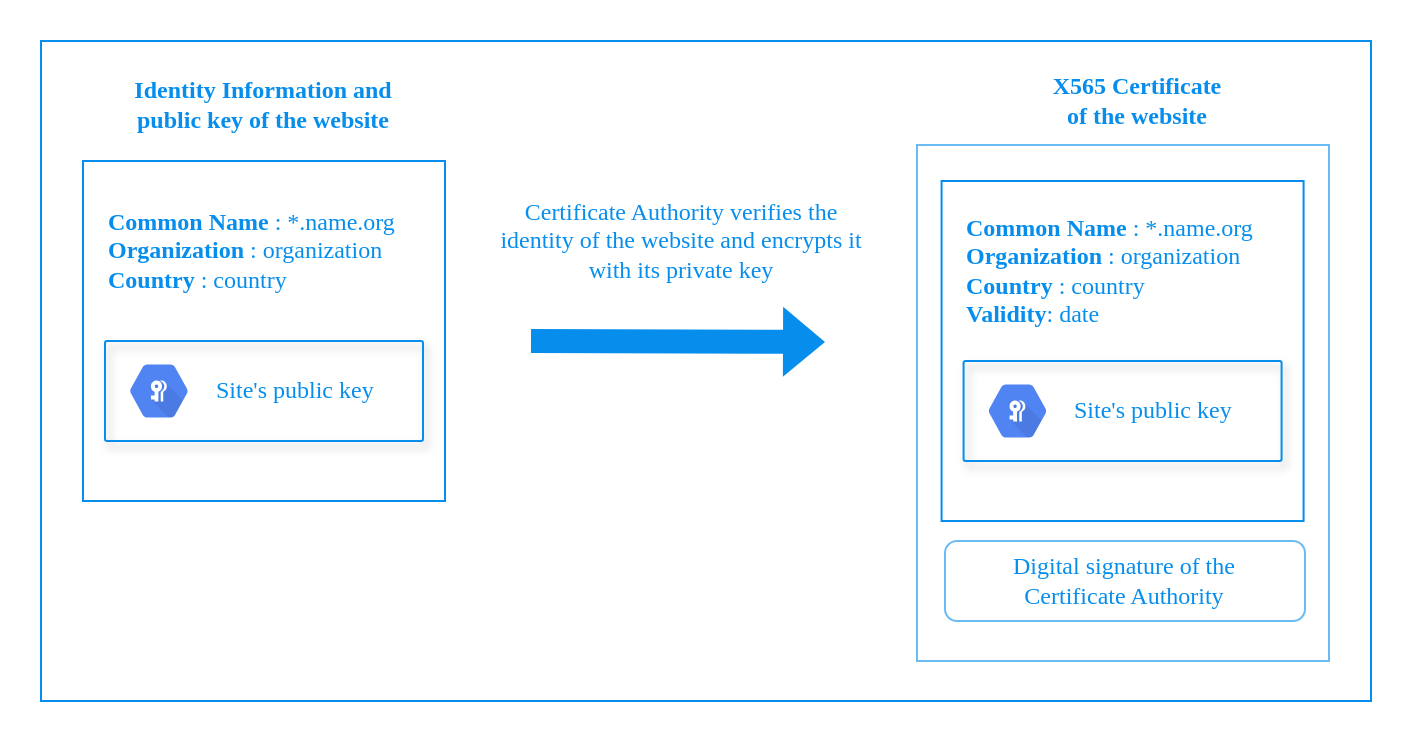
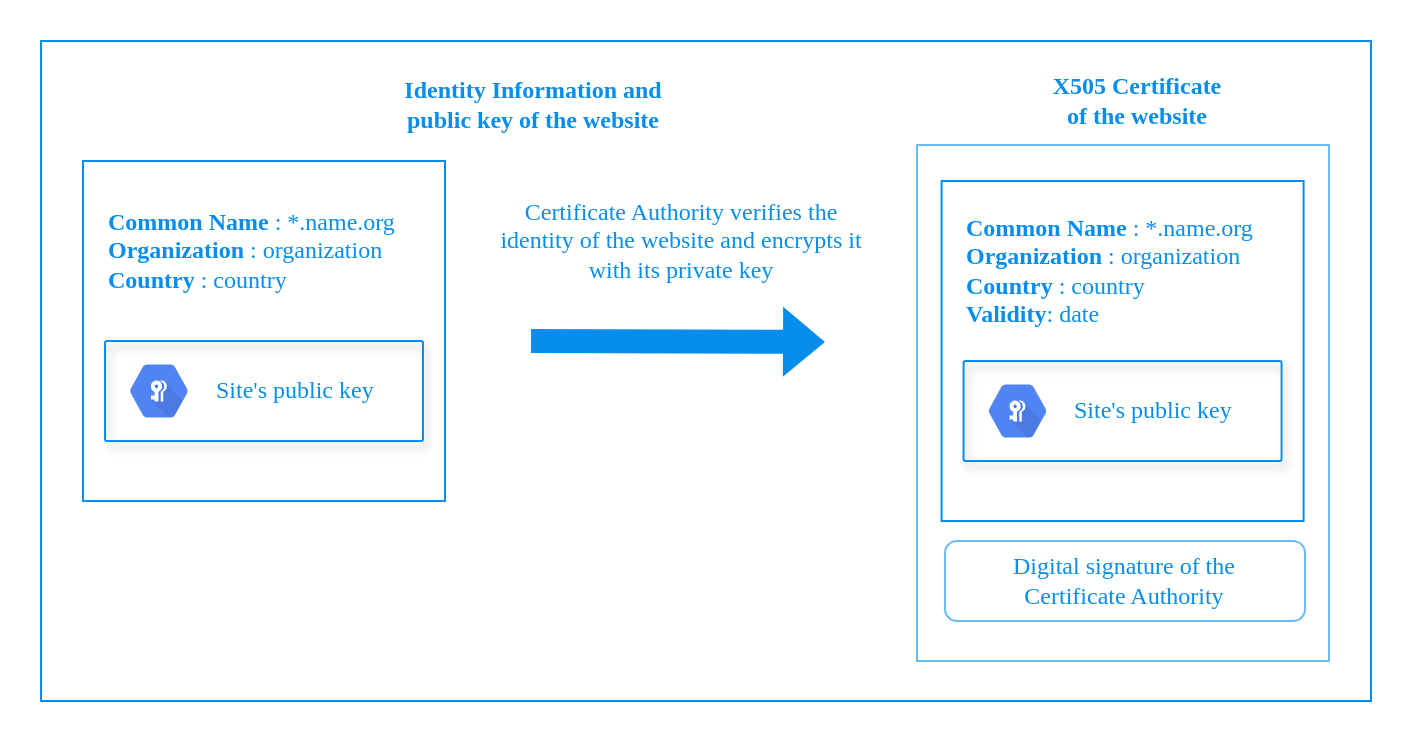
- <mxCell id="18" value="&lt;span&gt;X565 Certificate &lt;br&gt;of the website&lt;/span&gt;" style="text;html=1;strokeColor=none;fillColor=none;align=center;verticalAlign=middle;whiteSpace=wrap;rounded=1;fontStyle=1;glass=0;comic=0;shadow=0;opacity=50;labelBackgroundColor=none;fontFamily=Comic Sans MS;fontColor=#078eed;" parent="1" vertex="1"><mxGeometry x="479" y="30" width="179" height="40" as="geometry" /></mxCell>
+ <mxCell id="18" value="&lt;span&gt;X505 Certificate &lt;br&gt;of the website&lt;/span&gt;" style="text;html=1;strokeColor=none;fillColor=none;align=center;verticalAlign=middle;whiteSpace=wrap;rounded=1;fontStyle=1;glass=0;comic=0;shadow=0;opacity=50;labelBackgroundColor=none;fontFamily=Comic Sans MS;fontColor=#078eed;" parent="1" vertex="1"><mxGeometry x="479" y="30" width="179" height="40" as="geometry" /></mxCell>
- <mxCell id="3" value="&lt;span style=&quot;&quot;&gt;Identity Information and public key of the website&lt;/span&gt;" style="text;html=1;strokeColor=none;fillColor=none;align=center;verticalAlign=middle;whiteSpace=wrap;rounded=1;fontStyle=1;glass=0;comic=0;shadow=0;opacity=50;labelBackgroundColor=none;fontFamily=Comic Sans MS;fontColor=#078eed;dashed=1;dashPattern=1 1;" parent="1" vertex="1"><mxGeometry x="54" y="32" width="155" height="40" as="geometry" /></mxCell>
+ <mxCell id="3" value="&lt;span style=&quot;&quot;&gt;Identity Information and public key of the website&lt;/span&gt;" style="text;html=1;strokeColor=none;fillColor=none;align=center;verticalAlign=middle;whiteSpace=wrap;rounded=1;fontStyle=1;glass=0;comic=0;shadow=0;opacity=50;labelBackgroundColor=none;fontFamily=Comic Sans MS;fontColor=#078eed;dashed=1;dashPattern=1 1;" parent="1" vertex="1"><mxGeometry x="189" y="32" width="155" height="40" as="geometry" /></mxCell>
